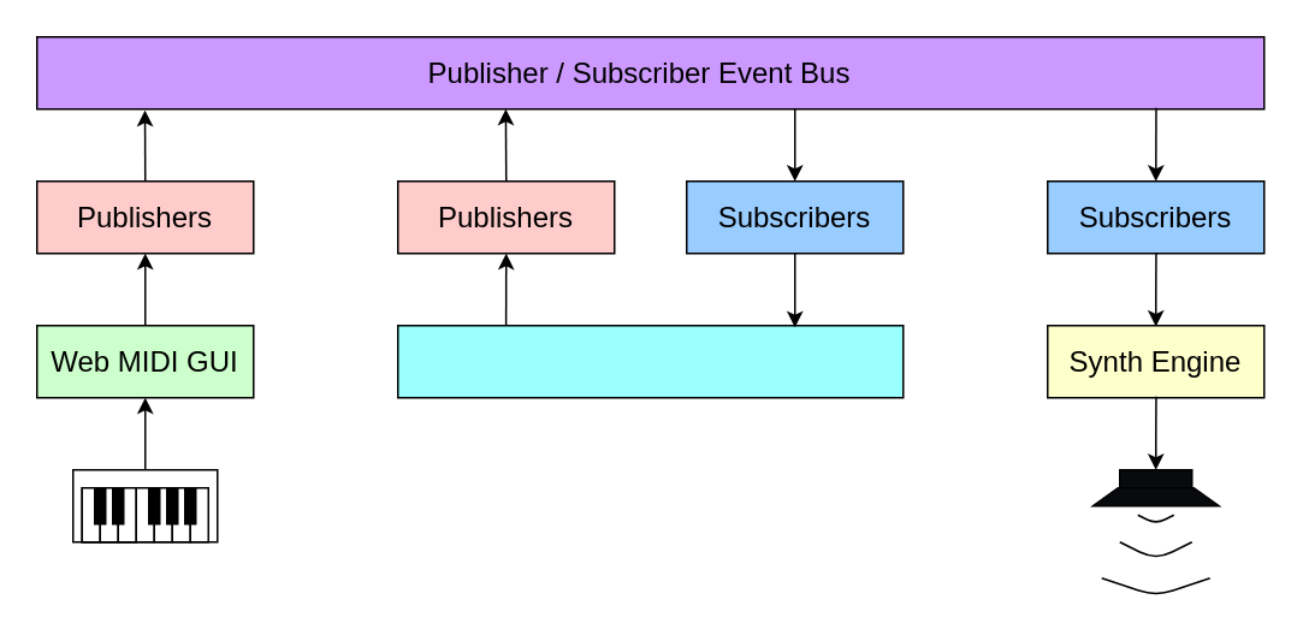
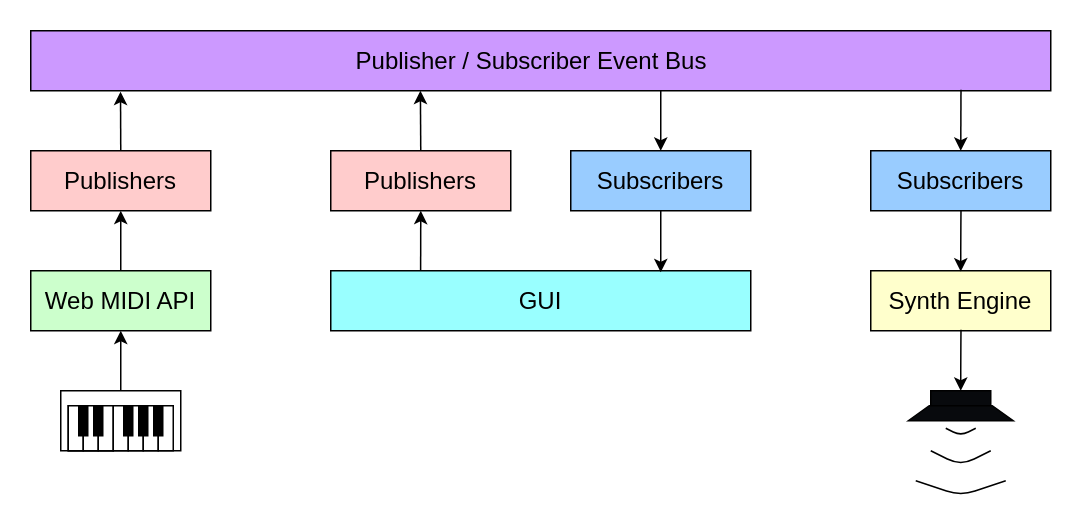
- <mxCell id="5" value="Web MIDI GUI" style="text;html=1;strokeColor=none;fillColor=none;align=center;verticalAlign=middle;whiteSpace=wrap;rounded=0;fontSize=16;" parent="1" vertex="1"><mxGeometry x="20" y="190" width="120" height="20" as="geometry" /></mxCell>
+ <mxCell id="5" value="Web MIDI API" style="text;html=1;strokeColor=none;fillColor=none;align=center;verticalAlign=middle;whiteSpace=wrap;rounded=0;fontSize=16;" parent="1" vertex="1"><mxGeometry x="20" y="190" width="120" height="20" as="geometry" /></mxCell>
+ <mxCell id="34" value="GUI" style="text;html=1;strokeColor=none;fillColor=none;align=center;verticalAlign=middle;whiteSpace=wrap;rounded=0;fontSize=16;" parent="1" vertex="1"><mxGeometry x="300" y="190" width="120" height="20" as="geometry" /></mxCell>
